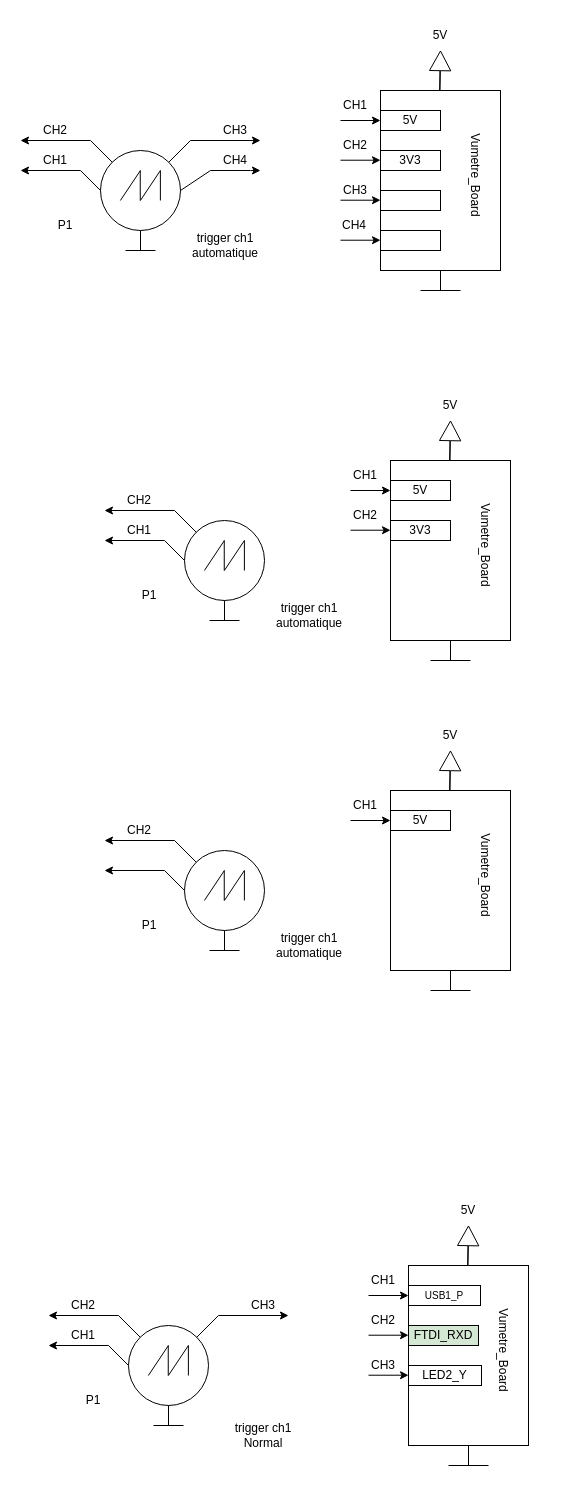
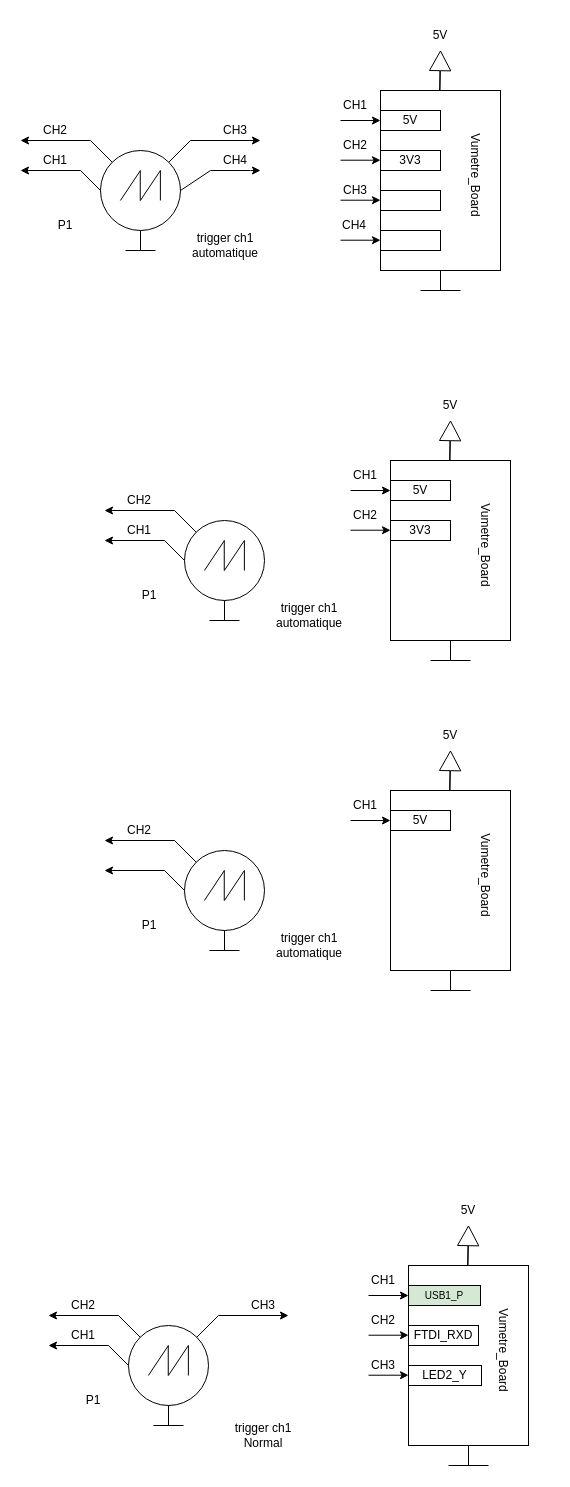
- <mxCell id="108" value="&lt;span style=&quot;font-size: 10px;&quot;&gt;USB1_P&lt;/span&gt;" style="rounded=0;whiteSpace=wrap;html=1;" vertex="1" parent="1"><mxGeometry x="408" y="1285" width="72" height="20" as="geometry" /></mxCell>
+ <mxCell id="108" value="&lt;span style=&quot;font-size: 10px;&quot;&gt;USB1_P&lt;/span&gt;" style="rounded=0;whiteSpace=wrap;html=1;fillColor=#d5e8d4;" vertex="1" parent="1"><mxGeometry x="408" y="1285" width="72" height="20" as="geometry" /></mxCell>
- <mxCell id="109" value="FTDI_RXD" style="rounded=0;whiteSpace=wrap;html=1;fillColor=#d5e8d4;" vertex="1" parent="1"><mxGeometry x="408" y="1325" width="70" height="20" as="geometry" /></mxCell>
+ <mxCell id="109" value="FTDI_RXD" style="rounded=0;whiteSpace=wrap;html=1;" vertex="1" parent="1"><mxGeometry x="408" y="1325" width="70" height="20" as="geometry" /></mxCell>
